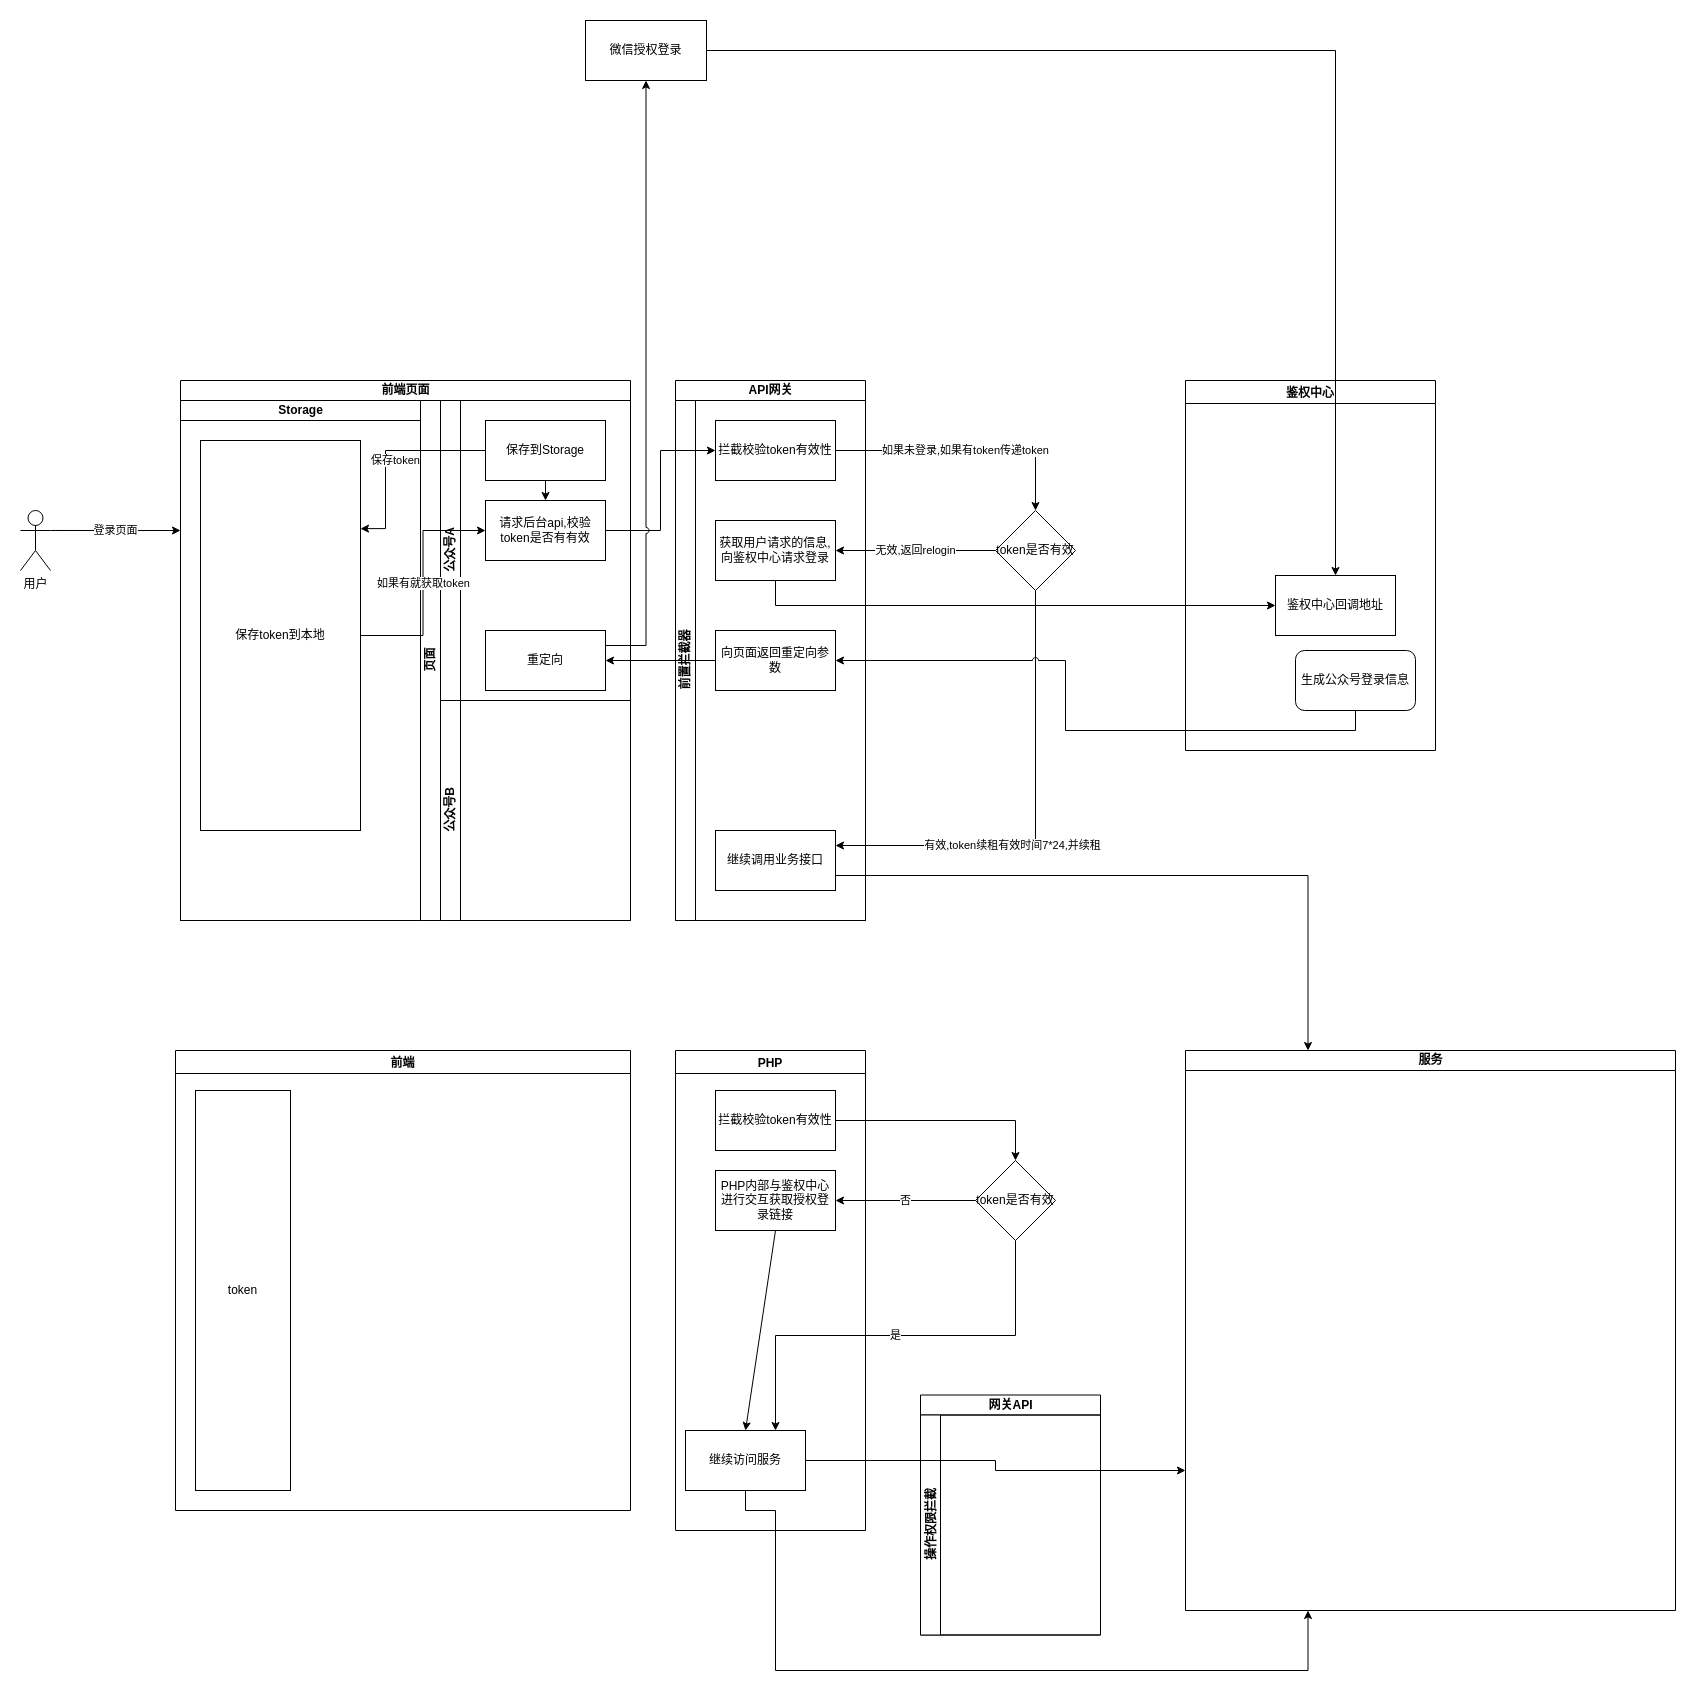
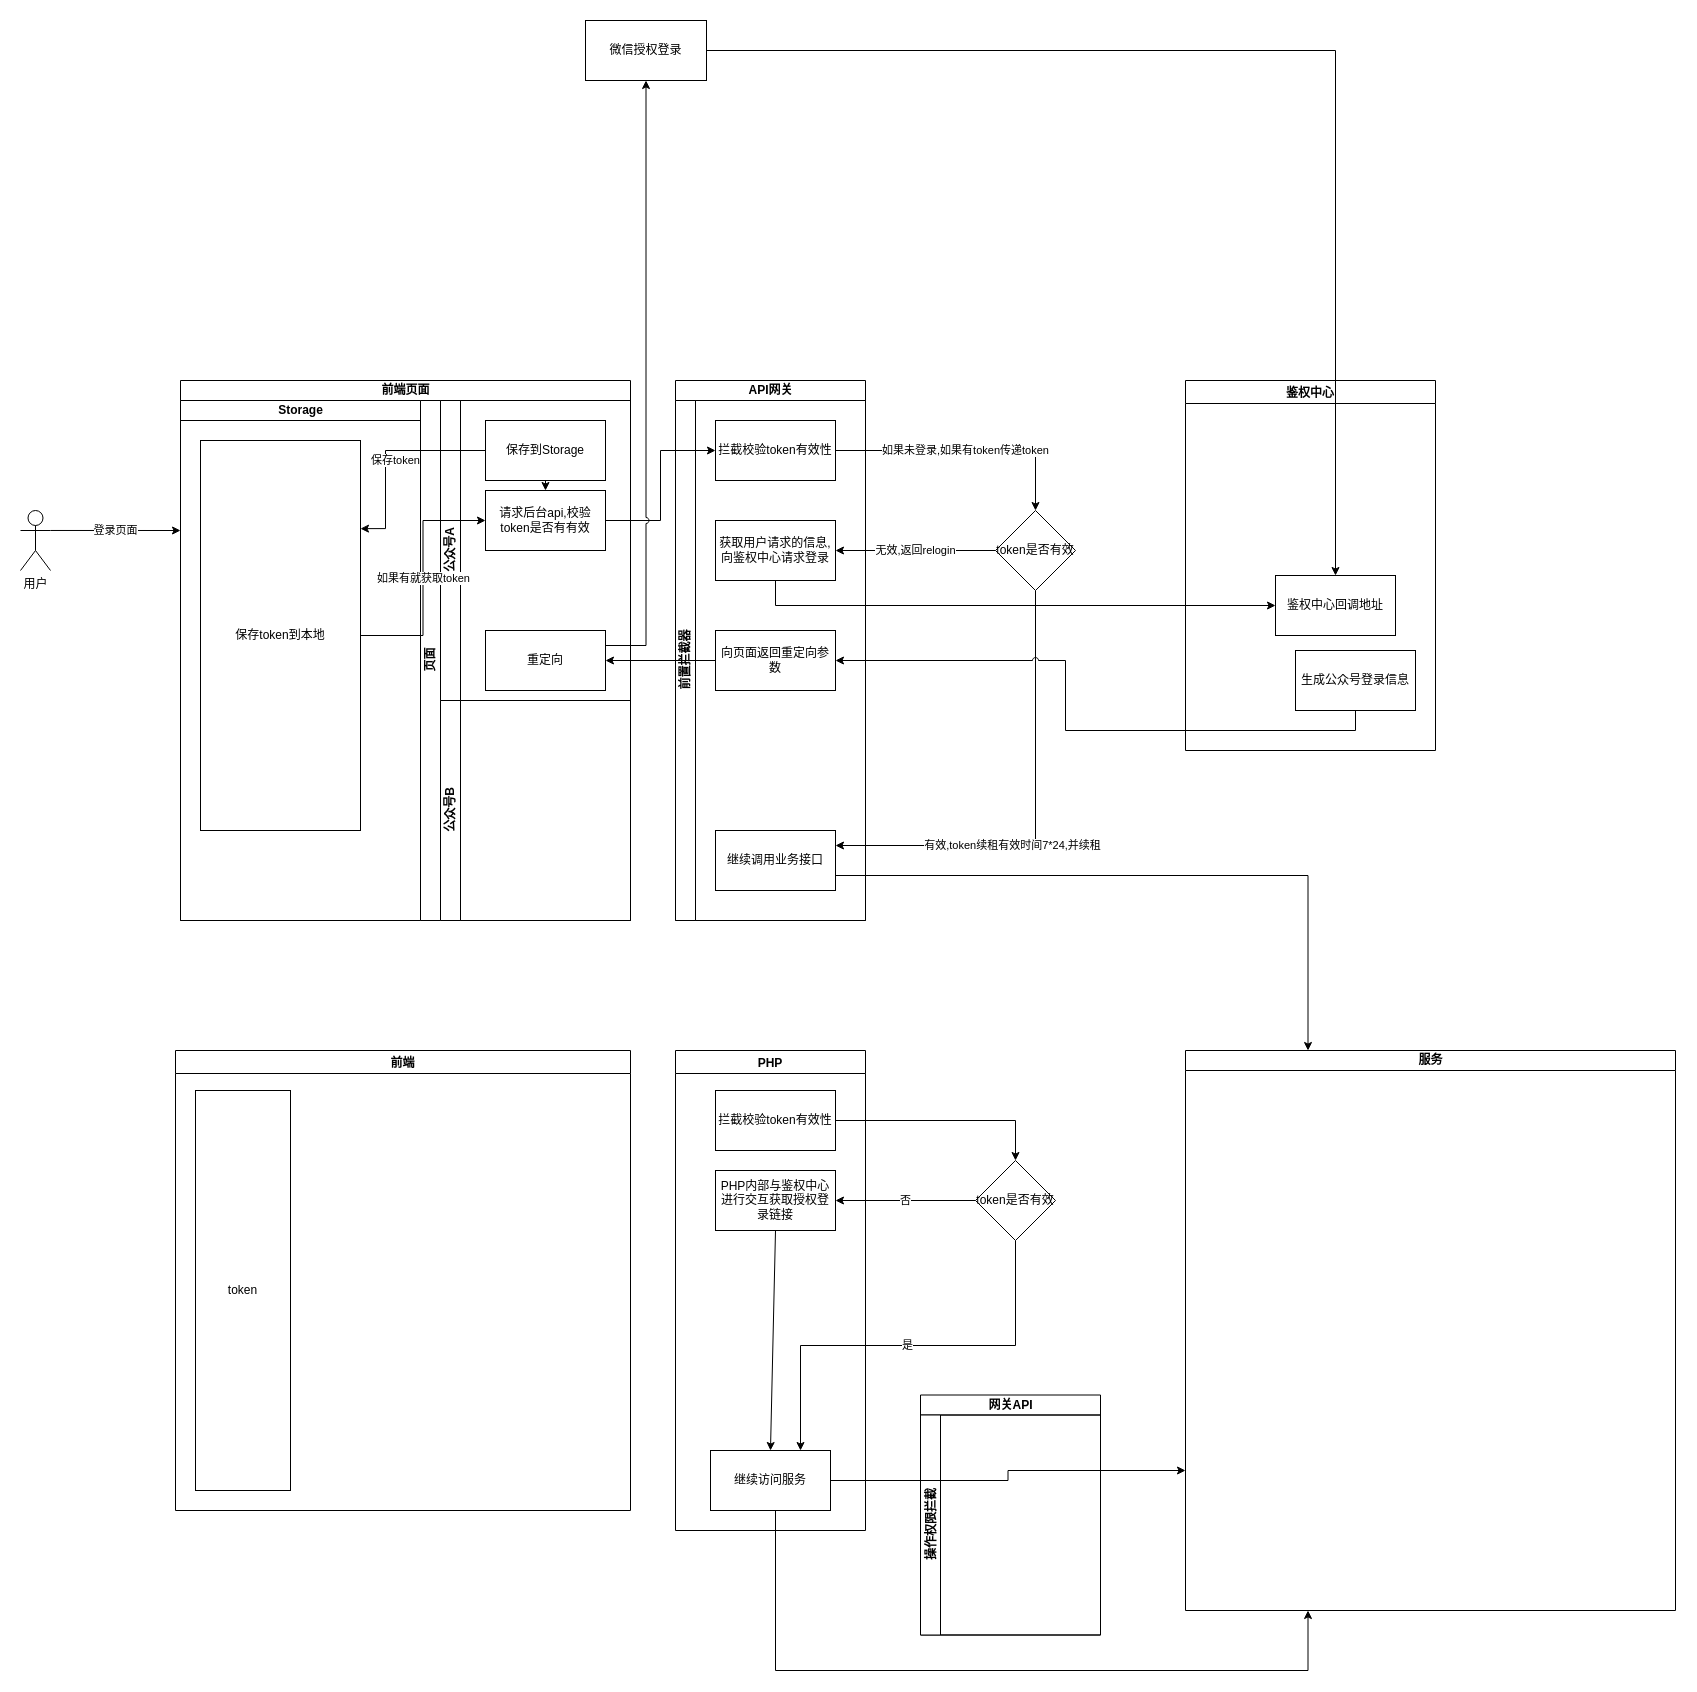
- <mxCell id="22" value="请求后台api,校验token是否有有效" style="rounded=0;whiteSpace=wrap;html=1;" parent="19" vertex="1"><mxGeometry x="45" y="100" width="120" height="60" as="geometry" /></mxCell>
+ <mxCell id="22" value="请求后台api,校验token是否有有效" style="rounded=0;whiteSpace=wrap;html=1;" parent="19" vertex="1"><mxGeometry x="45" y="90" width="120" height="60" as="geometry" /></mxCell>
- <mxCell id="13" value="生成公众号登录信息" style="whiteSpace=wrap;html=1;rounded=1;" parent="12" vertex="1"><mxGeometry x="110" y="270" width="120" height="60" as="geometry" /></mxCell>
+ <mxCell id="13" value="生成公众号登录信息" style="rounded=0;whiteSpace=wrap;html=1;" parent="12" vertex="1"><mxGeometry x="110" y="270" width="120" height="60" as="geometry" /></mxCell>
- <mxCell id="38" value="继续访问服务" style="rounded=0;whiteSpace=wrap;html=1;" parent="36" vertex="1"><mxGeometry x="10" y="380" width="120" height="60" as="geometry" /></mxCell>
+ <mxCell id="38" value="继续访问服务" style="rounded=0;whiteSpace=wrap;html=1;" parent="36" vertex="1"><mxGeometry x="35" y="400" width="120" height="60" as="geometry" /></mxCell>
